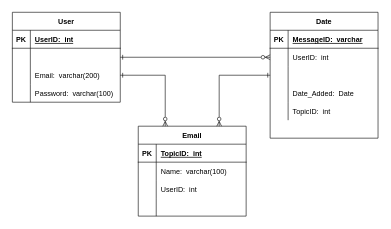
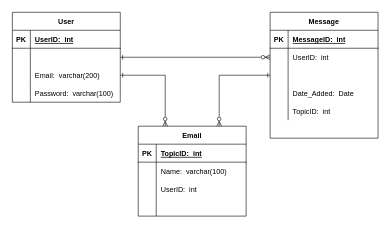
- <mxCell id="14" value="Date" style="shape=table;startSize=30;container=1;collapsible=1;childLayout=tableLayout;fixedRows=1;rowLines=0;fontStyle=1;align=center;resizeLast=1;" vertex="1" parent="1"><mxGeometry x="450" y="20" width="180" height="210" as="geometry" /></mxCell>
+ <mxCell id="14" value="Message" style="shape=table;startSize=30;container=1;collapsible=1;childLayout=tableLayout;fixedRows=1;rowLines=0;fontStyle=1;align=center;resizeLast=1;" vertex="1" parent="1"><mxGeometry x="450" y="20" width="180" height="210" as="geometry" /></mxCell>
- <mxCell id="17" value="MessageID:  varchar" style="shape=partialRectangle;connectable=0;fillColor=none;top=0;left=0;bottom=0;right=0;align=left;spacingLeft=6;fontStyle=5;overflow=hidden;" vertex="1" parent="15"><mxGeometry x="30" width="150" height="30" as="geometry"><mxRectangle width="150" height="30" as="alternateBounds" /></mxGeometry></mxCell>
+ <mxCell id="17" value="MessageID:  int" style="shape=partialRectangle;connectable=0;fillColor=none;top=0;left=0;bottom=0;right=0;align=left;spacingLeft=6;fontStyle=5;overflow=hidden;" vertex="1" parent="15"><mxGeometry x="30" width="150" height="30" as="geometry"><mxRectangle width="150" height="30" as="alternateBounds" /></mxGeometry></mxCell>
